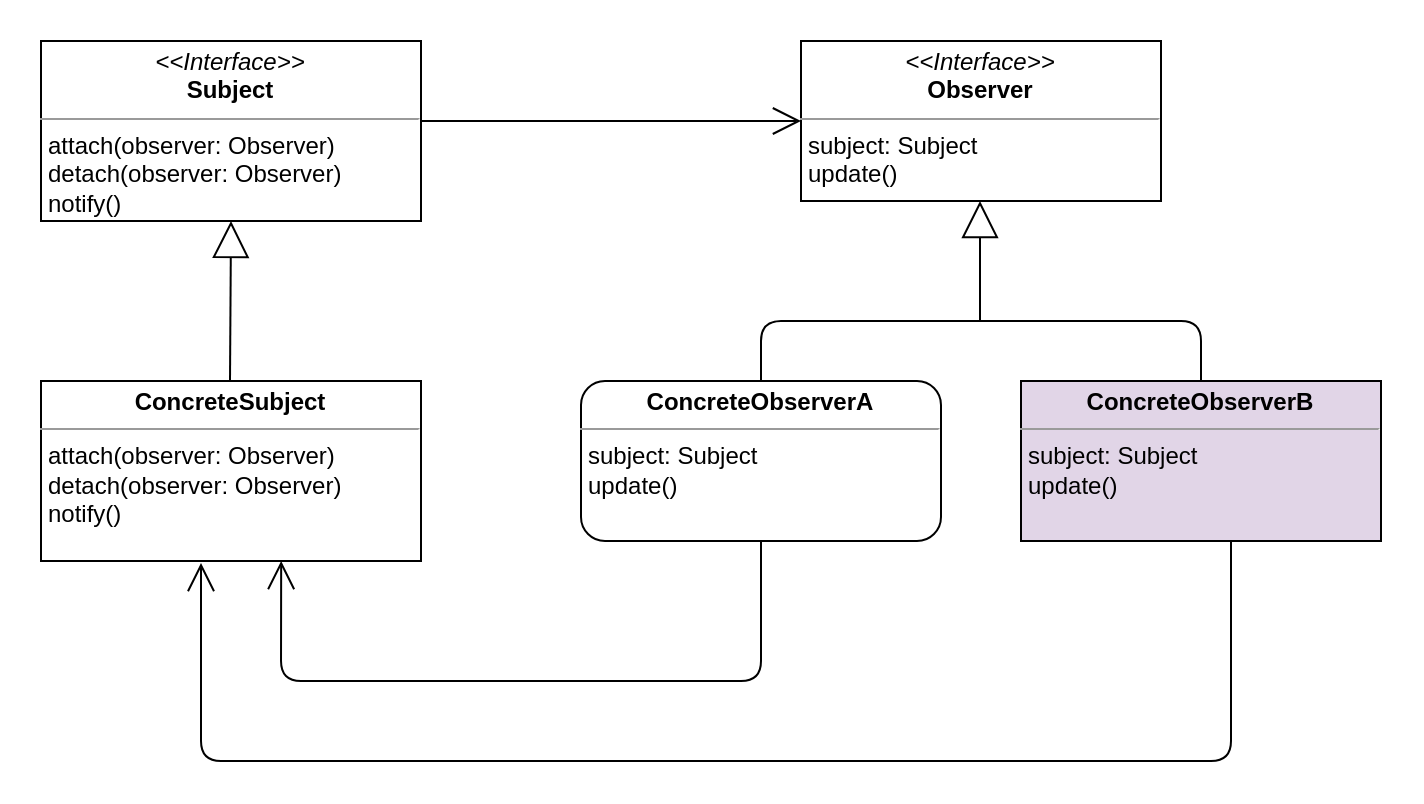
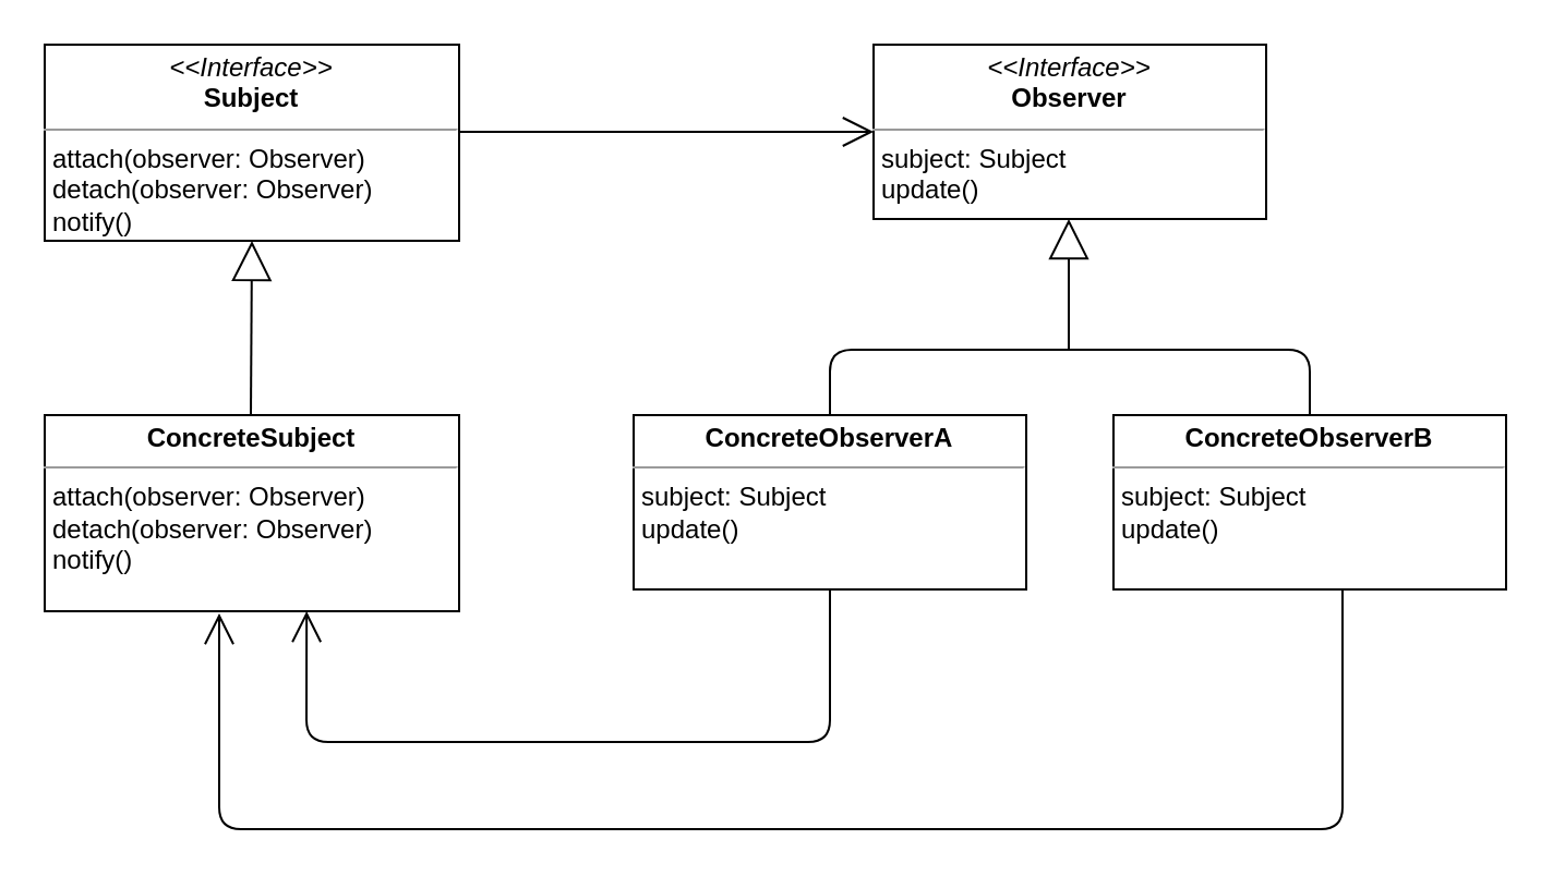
- <mxCell id="6" value="&lt;p style=&quot;margin: 0px ; margin-top: 4px ; text-align: center&quot;&gt;&lt;b&gt;ConcreteObserverA&lt;/b&gt;&lt;/p&gt;&lt;hr size=&quot;1&quot;&gt;&lt;p style=&quot;margin: 0px ; margin-left: 4px&quot;&gt;subject: Subject&lt;/p&gt;&lt;p style=&quot;margin: 0px ; margin-left: 4px&quot;&gt;update()&lt;/p&gt;" style="verticalAlign=top;align=left;overflow=fill;fontSize=12;fontFamily=Helvetica;html=1;rounded=1;" vertex="1" parent="1"><mxGeometry x="290" y="190" width="180" height="80" as="geometry" /></mxCell>
+ <mxCell id="6" value="&lt;p style=&quot;margin: 0px ; margin-top: 4px ; text-align: center&quot;&gt;&lt;b&gt;ConcreteObserverA&lt;/b&gt;&lt;/p&gt;&lt;hr size=&quot;1&quot;&gt;&lt;p style=&quot;margin: 0px ; margin-left: 4px&quot;&gt;subject: Subject&lt;/p&gt;&lt;p style=&quot;margin: 0px ; margin-left: 4px&quot;&gt;update()&lt;/p&gt;" style="verticalAlign=top;align=left;overflow=fill;fontSize=12;fontFamily=Helvetica;html=1;" vertex="1" parent="1"><mxGeometry x="290" y="190" width="180" height="80" as="geometry" /></mxCell>
- <mxCell id="5" value="&lt;p style=&quot;margin: 0px ; margin-top: 4px ; text-align: center&quot;&gt;&lt;b&gt;ConcreteObserverB&lt;/b&gt;&lt;/p&gt;&lt;hr size=&quot;1&quot;&gt;&lt;p style=&quot;margin: 0px ; margin-left: 4px&quot;&gt;subject: Subject&lt;/p&gt;&lt;p style=&quot;margin: 0px ; margin-left: 4px&quot;&gt;update()&lt;/p&gt;" style="verticalAlign=top;align=left;overflow=fill;fontSize=12;fontFamily=Helvetica;html=1;fillColor=#e1d5e7;" vertex="1" parent="1"><mxGeometry x="510" y="190" width="180" height="80" as="geometry" /></mxCell>
+ <mxCell id="5" value="&lt;p style=&quot;margin: 0px ; margin-top: 4px ; text-align: center&quot;&gt;&lt;b&gt;ConcreteObserverB&lt;/b&gt;&lt;/p&gt;&lt;hr size=&quot;1&quot;&gt;&lt;p style=&quot;margin: 0px ; margin-left: 4px&quot;&gt;subject: Subject&lt;/p&gt;&lt;p style=&quot;margin: 0px ; margin-left: 4px&quot;&gt;update()&lt;/p&gt;" style="verticalAlign=top;align=left;overflow=fill;fontSize=12;fontFamily=Helvetica;html=1;" vertex="1" parent="1"><mxGeometry x="510" y="190" width="180" height="80" as="geometry" /></mxCell>
